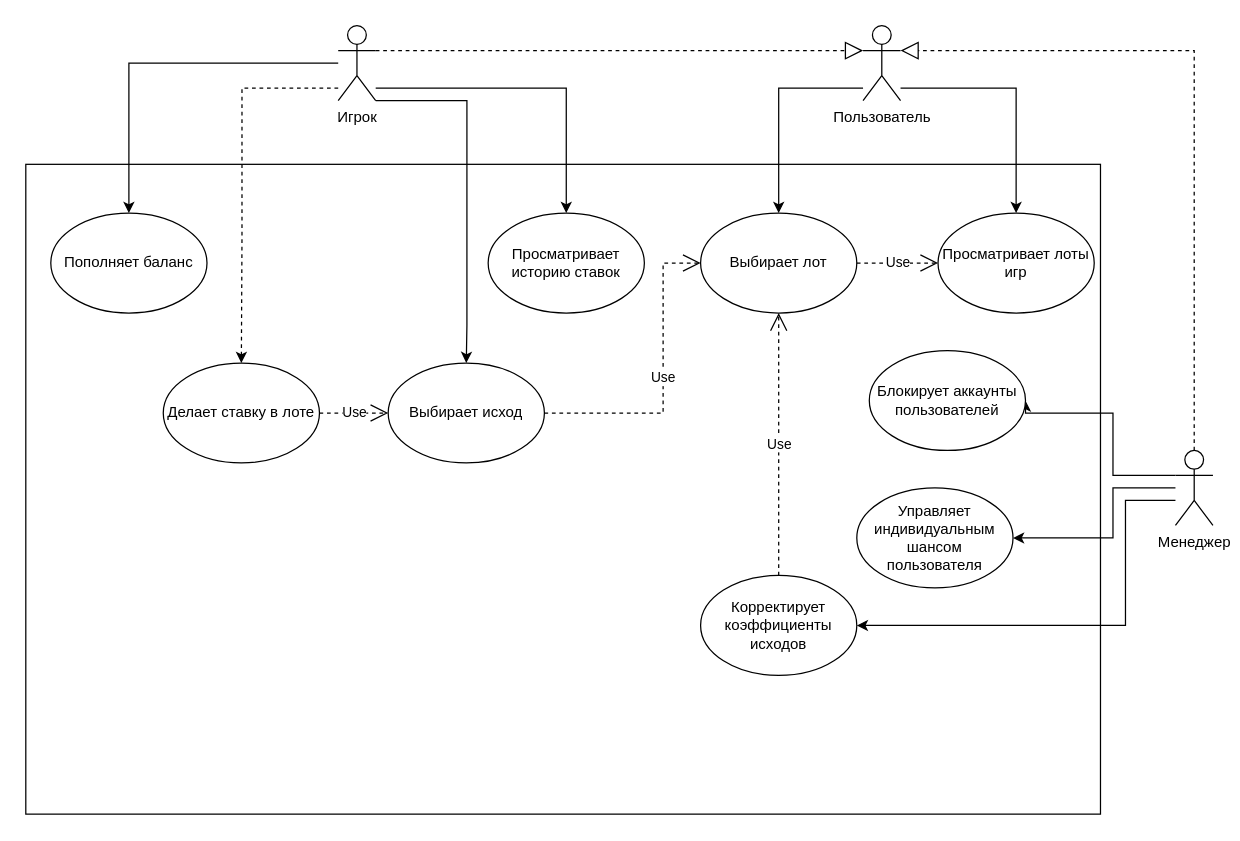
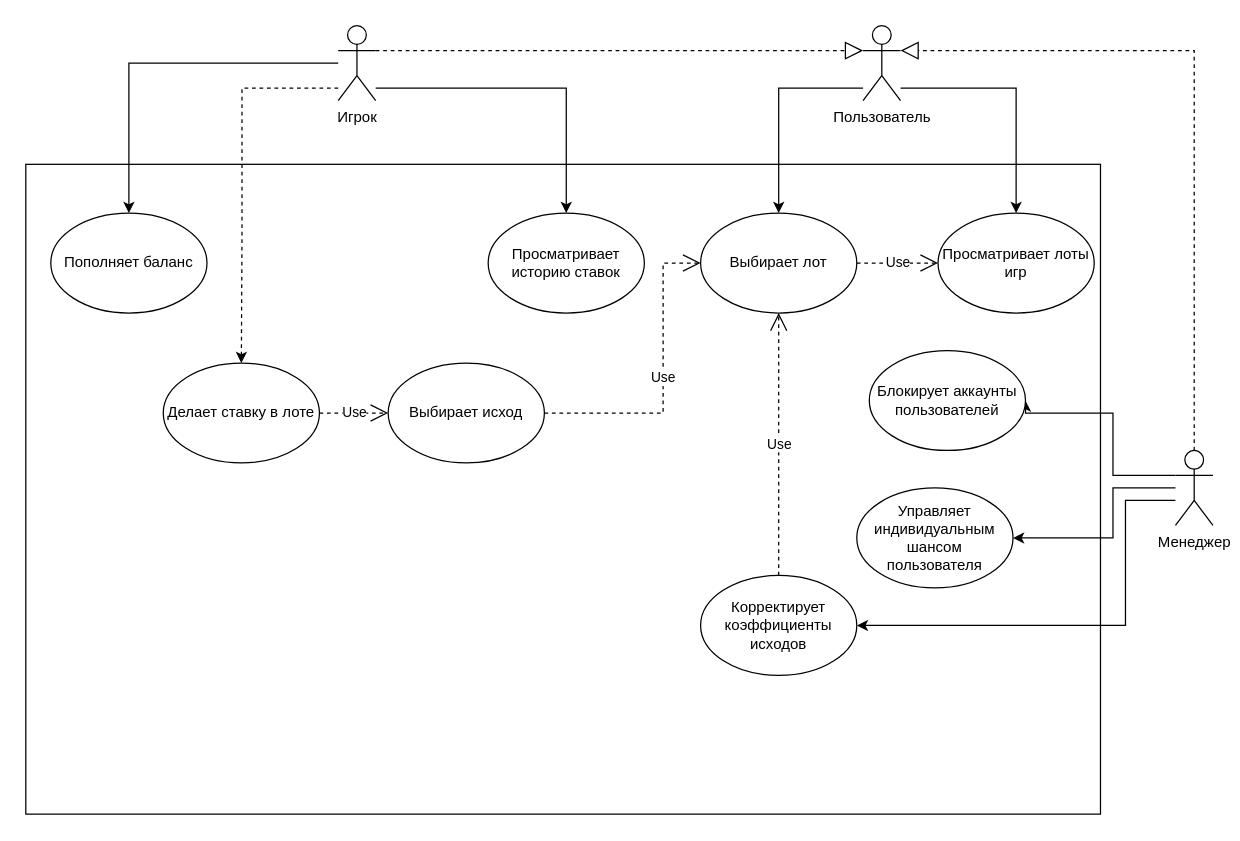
- <mxCell id="26" style="edgeStyle=orthogonalEdgeStyle;rounded=0;orthogonalLoop=1;jettySize=auto;html=1;entryX=0.5;entryY=0;entryDx=0;entryDy=0;exitX=1;exitY=1;exitDx=0;exitDy=0;exitPerimeter=0;" edge="1" parent="1" source="11" target="25"><mxGeometry relative="1" as="geometry"><Array as="points"><mxPoint x="373" y="80" /><mxPoint x="373" y="260" /></Array><mxPoint x="295" y="90" as="sourcePoint" /><mxPoint x="183" y="300" as="targetPoint" /></mxGeometry></mxCell>
